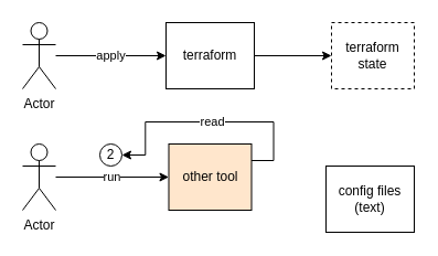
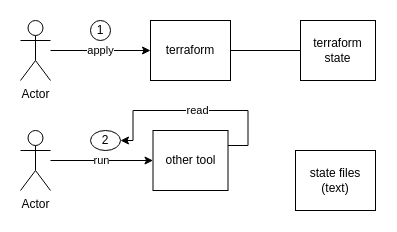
+ <mxCell id="13" value="1" style="ellipse;whiteSpace=wrap;html=1;aspect=fixed;" vertex="1" parent="1"><mxGeometry x="90" y="20" width="20" height="20" as="geometry" /></mxCell>
- <mxCell id="2" style="edgeStyle=orthogonalEdgeStyle;rounded=0;orthogonalLoop=1;jettySize=auto;html=1;exitX=1;exitY=0.5;exitDx=0;exitDy=0;entryX=0;entryY=0.5;entryDx=0;entryDy=0;" edge="1" parent="1" source="4" target="5"><mxGeometry relative="1" as="geometry"><mxPoint x="355" y="-60" as="targetPoint" /></mxGeometry></mxCell>
+ <mxCell id="2" style="edgeStyle=orthogonalEdgeStyle;rounded=0;orthogonalLoop=1;jettySize=auto;html=1;exitX=1;exitY=0.5;exitDx=0;exitDy=0;entryX=0;entryY=0.5;entryDx=0;entryDy=0;endArrow=none;" edge="1" parent="1" source="4" target="5"><mxGeometry relative="1" as="geometry"><mxPoint x="355" y="-60" as="targetPoint" /></mxGeometry></mxCell>
- <mxCell id="5" value="terraform state" style="rounded=0;whiteSpace=wrap;html=1;dashed=1;" vertex="1" parent="1"><mxGeometry x="300" y="20" width="75" height="60" as="geometry" /></mxCell>
+ <mxCell id="5" value="terraform state" style="rounded=0;whiteSpace=wrap;html=1;" vertex="1" parent="1"><mxGeometry x="300" y="20" width="75" height="60" as="geometry" /></mxCell>
- <mxCell id="14" value="2" style="ellipse;whiteSpace=wrap;html=1;aspect=fixed;" vertex="1" parent="1"><mxGeometry x="90" y="130" width="20" height="20" as="geometry" /></mxCell>
+ <mxCell id="14" value="2" style="ellipse;whiteSpace=wrap;html=1;aspect=fixed;" vertex="1" parent="1"><mxGeometry x="90" y="130" width="30" height="20" as="geometry" /></mxCell>
- <mxCell id="10" value="other tool" style="rounded=0;whiteSpace=wrap;html=1;fillColor=#ffe6cc;" vertex="1" parent="1"><mxGeometry x="152.5" y="130" width="75" height="60" as="geometry" /></mxCell>
+ <mxCell id="10" value="other tool" style="rounded=0;whiteSpace=wrap;html=1;" vertex="1" parent="1"><mxGeometry x="152.5" y="130" width="75" height="60" as="geometry" /></mxCell>
- <mxCell id="6" value="config files (text)" style="rounded=0;whiteSpace=wrap;html=1;" vertex="1" parent="1"><mxGeometry x="295" y="150" width="80" height="60" as="geometry" /></mxCell>
+ <mxCell id="6" value="state files (text)" style="rounded=0;whiteSpace=wrap;html=1;" vertex="1" parent="1"><mxGeometry x="295" y="150" width="80" height="60" as="geometry" /></mxCell>
